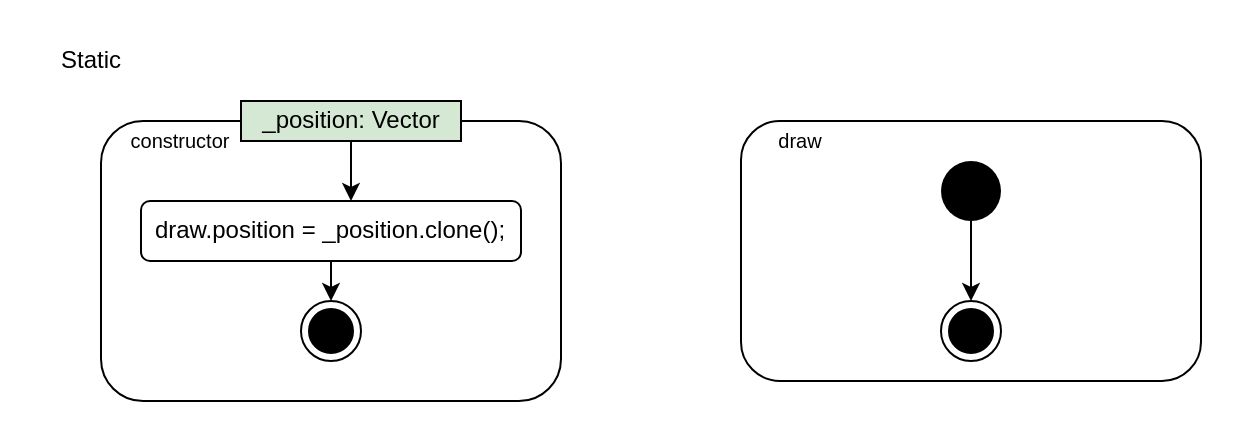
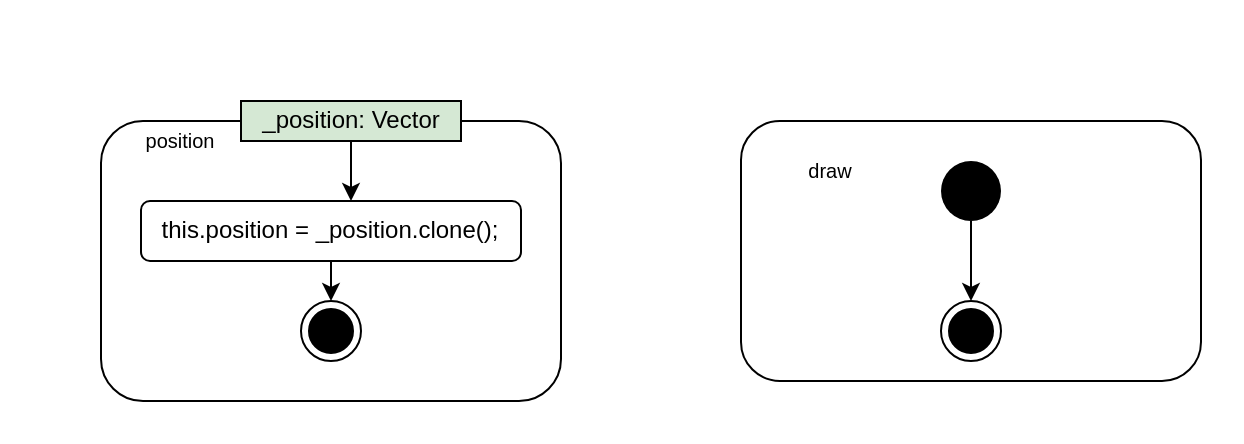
- <mxCell id="2" value="Static" style="text;html=1;align=center;verticalAlign=middle;resizable=0;points=[];autosize=1;" parent="1" vertex="1"><mxGeometry x="20" y="20" width="50" height="20" as="geometry" /></mxCell>
- <mxCell id="8" value="&lt;font style=&quot;font-size: 10px&quot;&gt;constructor&lt;/font&gt;" style="text;html=1;strokeColor=none;fillColor=none;align=center;verticalAlign=middle;whiteSpace=wrap;rounded=0;" parent="1" vertex="1"><mxGeometry x="70" y="60" width="40" height="20" as="geometry" /></mxCell>
+ <mxCell id="8" value="&lt;font style=&quot;font-size: 10px&quot;&gt;position&lt;/font&gt;" style="text;html=1;strokeColor=none;fillColor=none;align=center;verticalAlign=middle;whiteSpace=wrap;rounded=0;" parent="1" vertex="1"><mxGeometry x="70" y="60" width="40" height="20" as="geometry" /></mxCell>
- <mxCell id="4" value="&lt;font style=&quot;font-size: 10px&quot;&gt;draw&lt;/font&gt;" style="text;html=1;strokeColor=none;fillColor=none;align=center;verticalAlign=middle;whiteSpace=wrap;rounded=0;" parent="1" vertex="1"><mxGeometry x="380" y="60" width="40" height="20" as="geometry" /></mxCell>
+ <mxCell id="4" value="&lt;font style=&quot;font-size: 10px&quot;&gt;draw&lt;/font&gt;" style="text;html=1;strokeColor=none;fillColor=none;align=center;verticalAlign=middle;whiteSpace=wrap;rounded=0;" parent="1" vertex="1"><mxGeometry x="395" y="75" width="40" height="20" as="geometry" /></mxCell>
- <mxCell id="9" value="&lt;span&gt;draw.position = _position.clone();&lt;/span&gt;" style="rounded=1;whiteSpace=wrap;html=1;fillColor=none;" parent="1" vertex="1"><mxGeometry x="70" y="100" width="190" height="30" as="geometry" /></mxCell>
+ <mxCell id="9" value="&lt;span&gt;this.position = _position.clone();&lt;/span&gt;" style="rounded=1;whiteSpace=wrap;html=1;fillColor=none;" parent="1" vertex="1"><mxGeometry x="70" y="100" width="190" height="30" as="geometry" /></mxCell>
